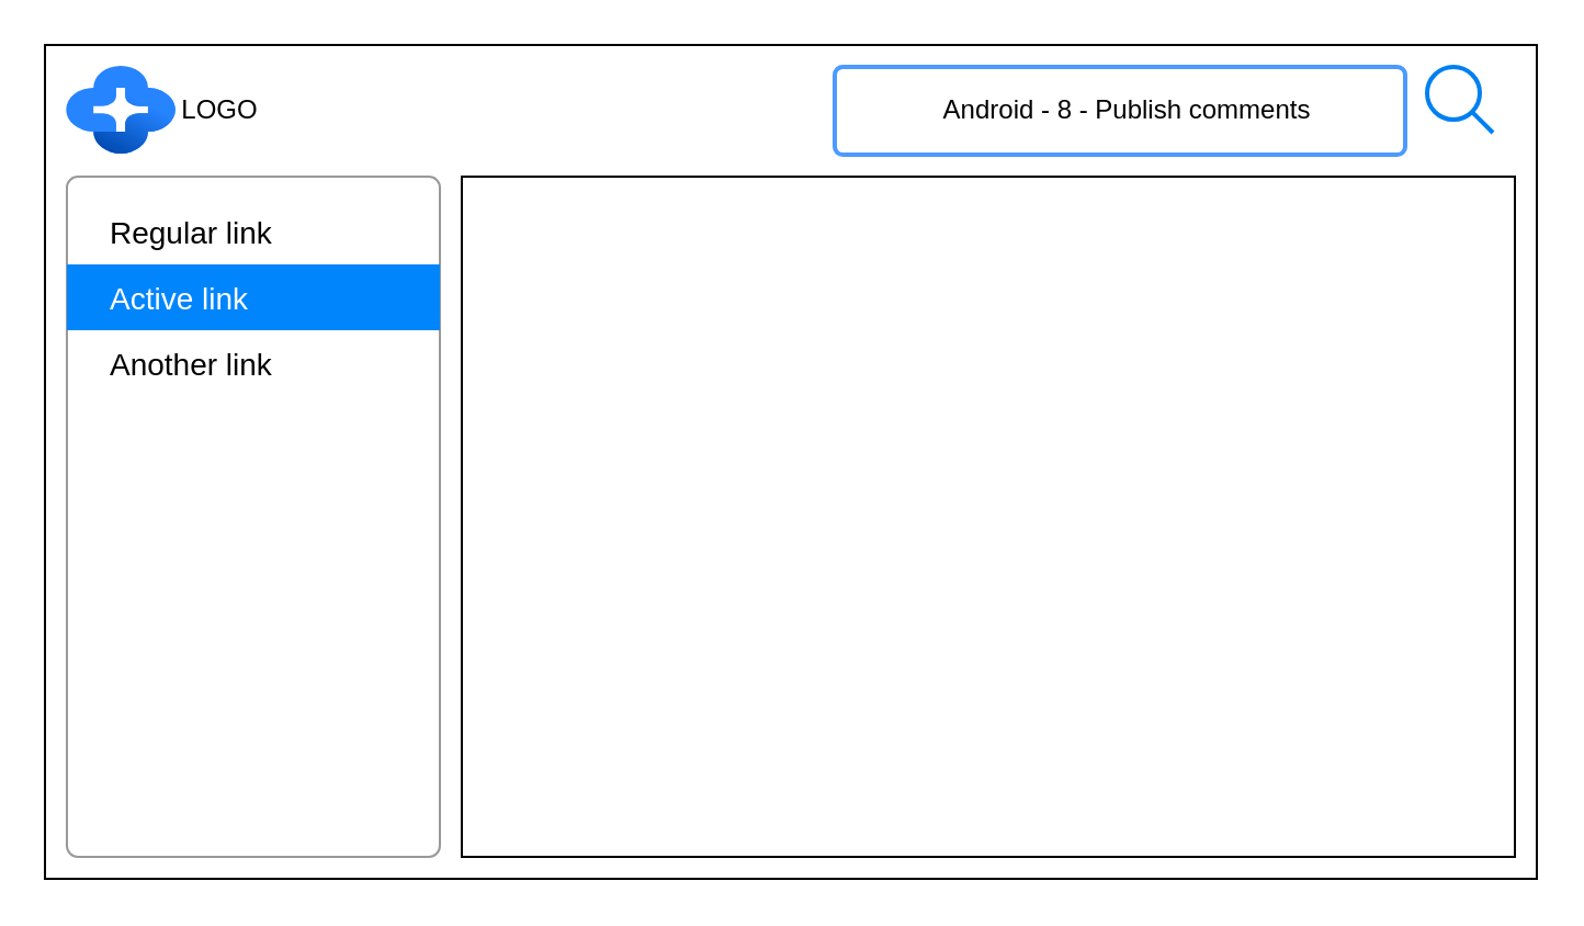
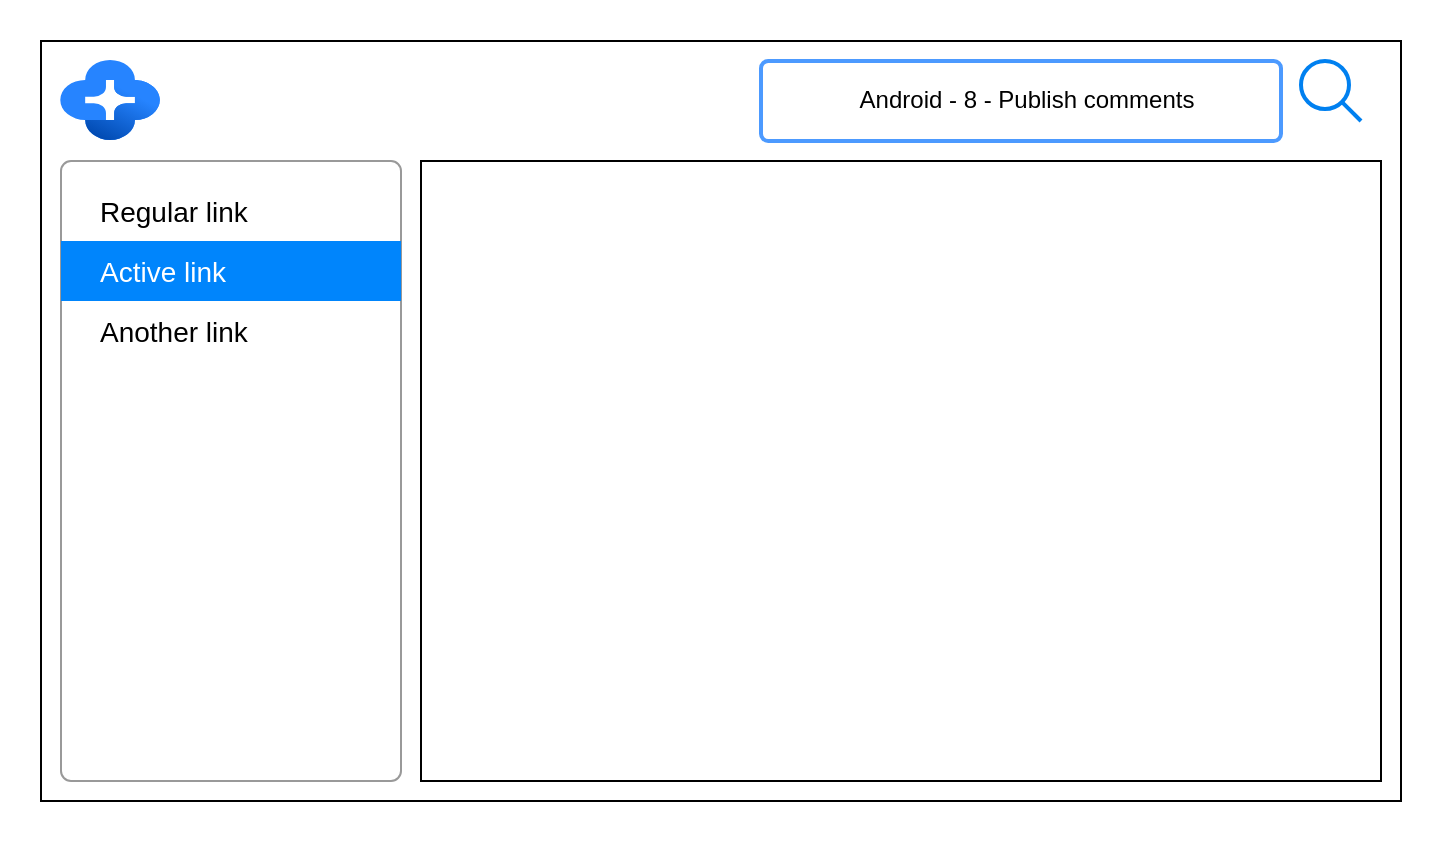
- <mxCell id="10" value="LOGO" style="text;html=1;strokeColor=none;fillColor=none;align=center;verticalAlign=middle;whiteSpace=wrap;rounded=0;" vertex="1" parent="1"><mxGeometry x="80" y="40" width="40" height="20" as="geometry" /></mxCell>
